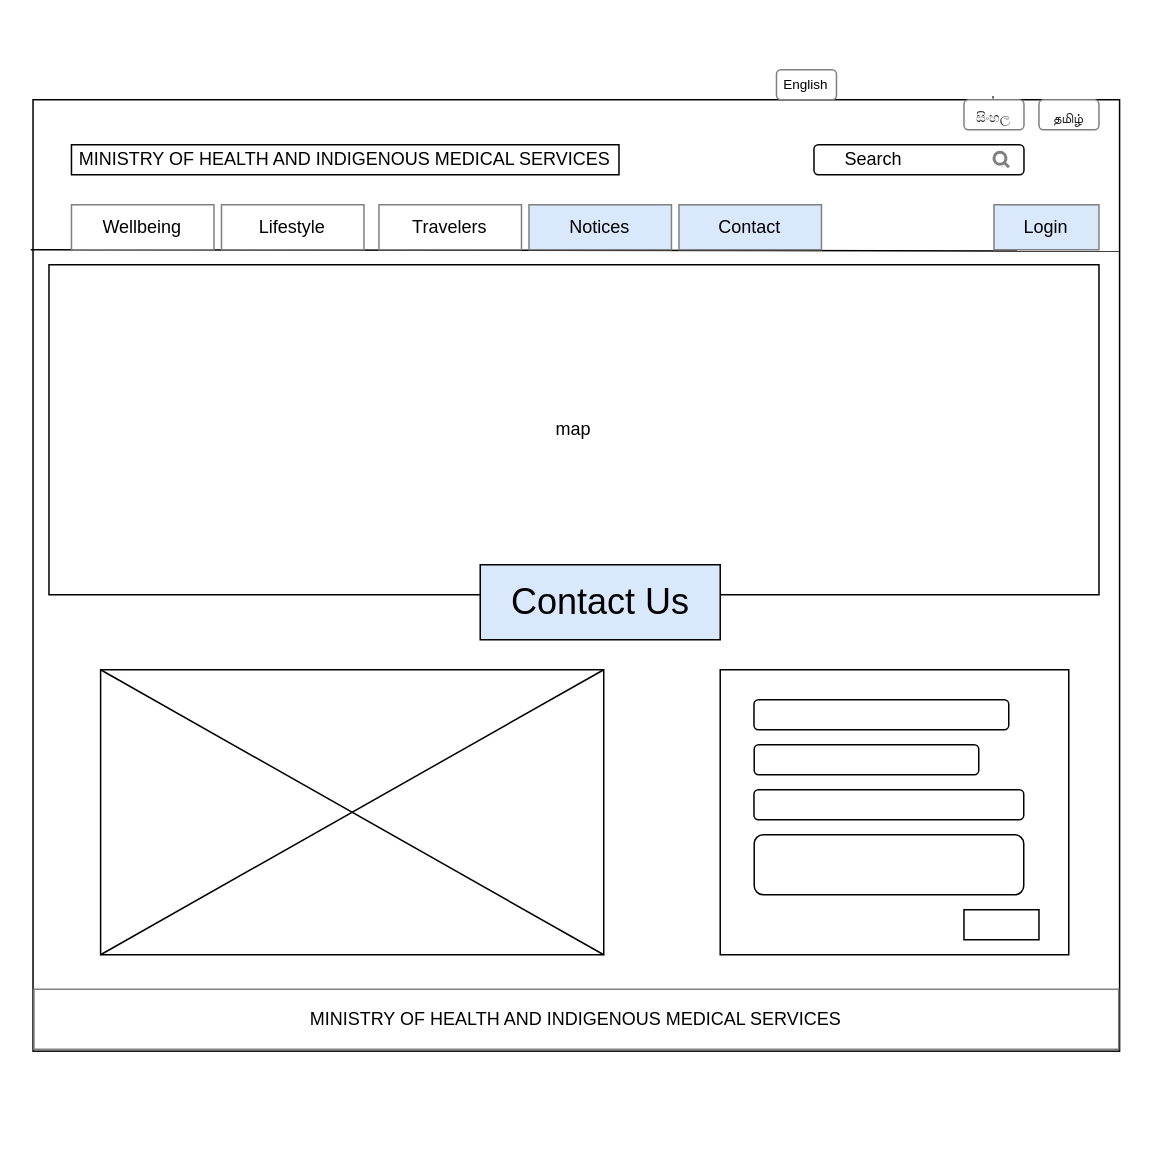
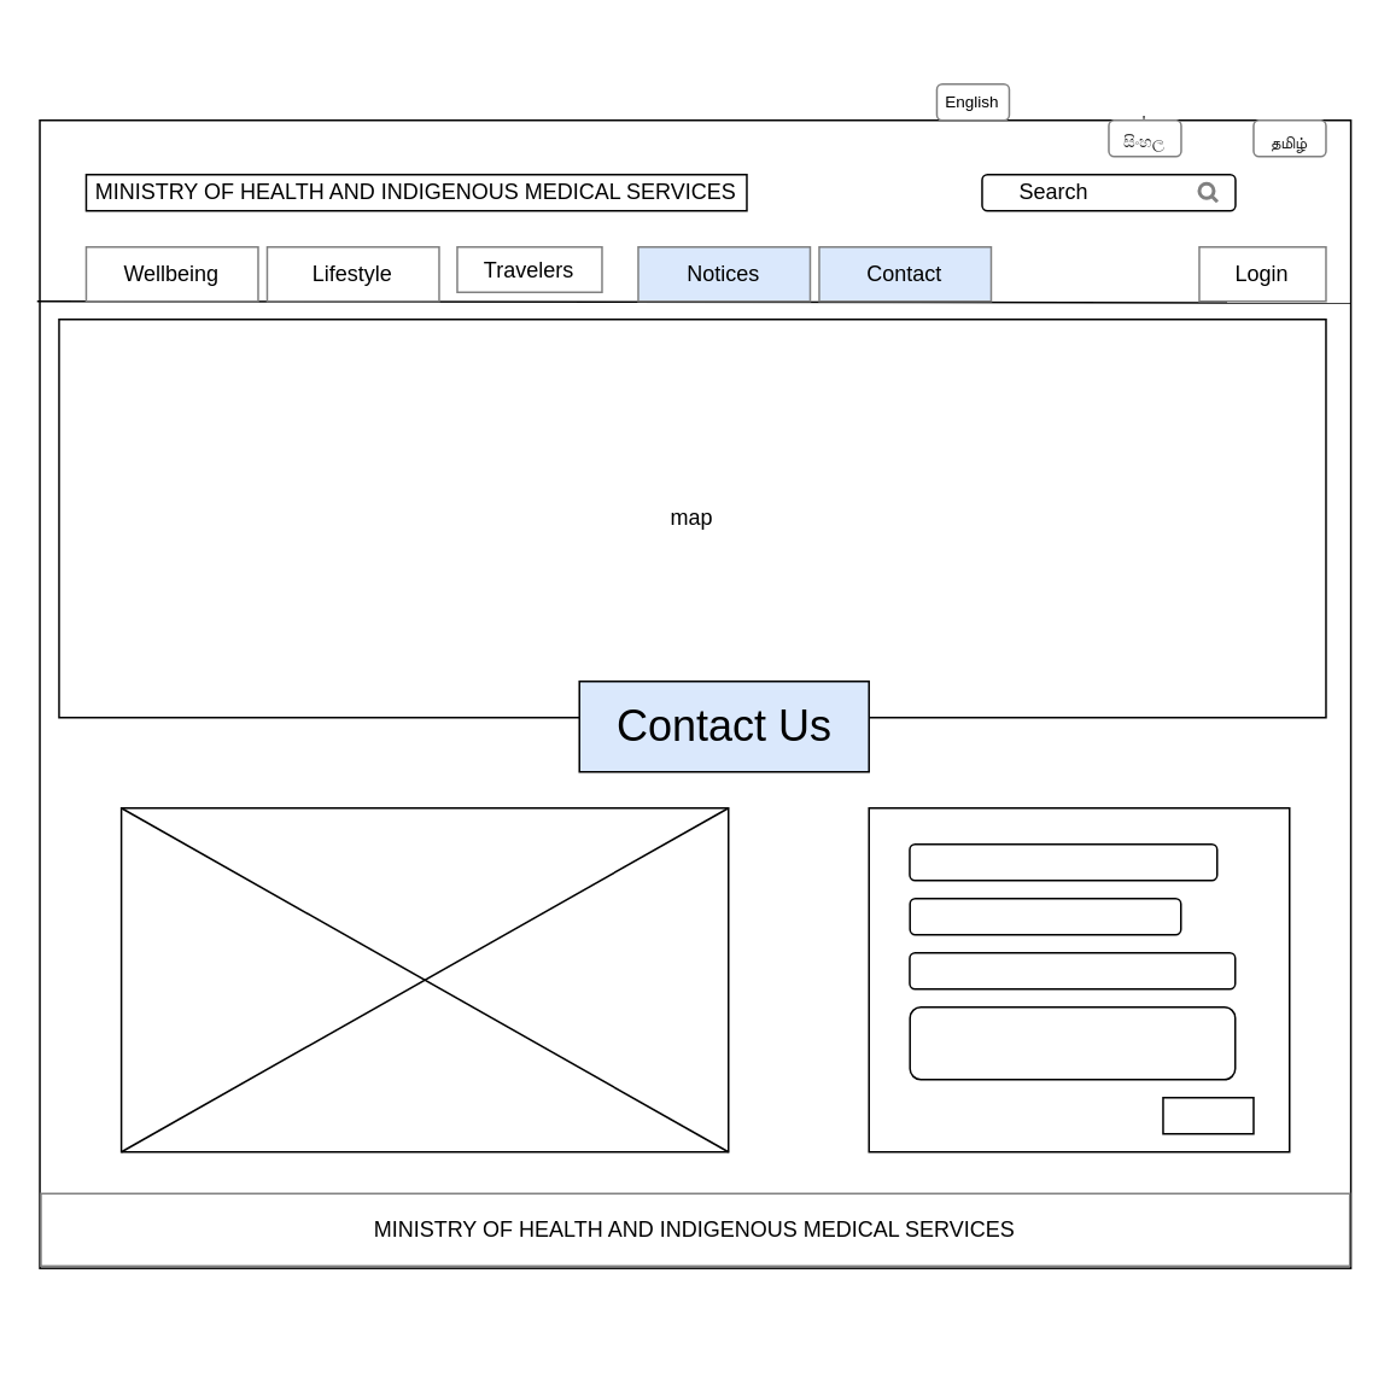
- <mxCell id="15" value="'&lt;br style=&quot;white-space: normal; font-size: 9px;&quot;&gt;&lt;span style=&quot;color: rgb(34, 34, 34); font-family: arial, sans-serif; text-align: left; white-space: pre-wrap; font-size: 9px;&quot;&gt;සිංහල&lt;/span&gt;" style="rounded=1;whiteSpace=wrap;html=1;shadow=0;glass=0;comic=0;strokeColor=#808080;perimeterSpacing=0;strokeWidth=1;verticalAlign=bottom;fontSize=9;" parent="1" vertex="1"><mxGeometry x="642.15" y="66" width="40" height="20" as="geometry" /></mxCell>
+ <mxCell id="15" value="'&lt;br style=&quot;white-space: normal; font-size: 9px;&quot;&gt;&lt;span style=&quot;color: rgb(34, 34, 34); font-family: arial, sans-serif; text-align: left; white-space: pre-wrap; font-size: 9px;&quot;&gt;සිංහල&lt;/span&gt;" style="rounded=1;whiteSpace=wrap;html=1;shadow=0;glass=0;comic=0;strokeColor=#808080;perimeterSpacing=0;strokeWidth=1;verticalAlign=bottom;fontSize=9;" parent="1" vertex="1"><mxGeometry x="612.15" y="66" width="40" height="20" as="geometry" /></mxCell>
- <mxCell id="10" value="Travelers" style="rounded=0;whiteSpace=wrap;html=1;shadow=0;glass=0;comic=0;strokeColor=#808080;" parent="1" vertex="1"><mxGeometry x="252.15" y="136" width="95" height="30" as="geometry" /></mxCell>
+ <mxCell id="10" value="Travelers" style="rounded=0;whiteSpace=wrap;html=1;shadow=0;glass=0;comic=0;strokeColor=#808080;" parent="1" vertex="1"><mxGeometry x="252.15" y="136" width="80" height="25" as="geometry" /></mxCell>
- <mxCell id="13" value="Login" style="rounded=0;whiteSpace=wrap;html=1;shadow=0;glass=0;comic=0;strokeColor=#808080;fillColor=#dae8fc;" parent="1" vertex="1"><mxGeometry x="662.15" y="136" width="70" height="30" as="geometry" /></mxCell>
+ <mxCell id="13" value="Login" style="rounded=0;whiteSpace=wrap;html=1;shadow=0;glass=0;comic=0;strokeColor=#808080;" parent="1" vertex="1"><mxGeometry x="662.15" y="136" width="70" height="30" as="geometry" /></mxCell>
